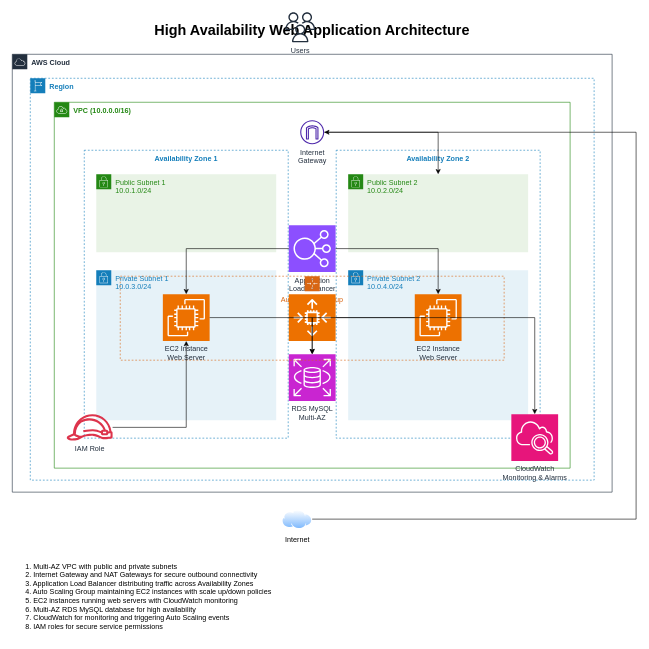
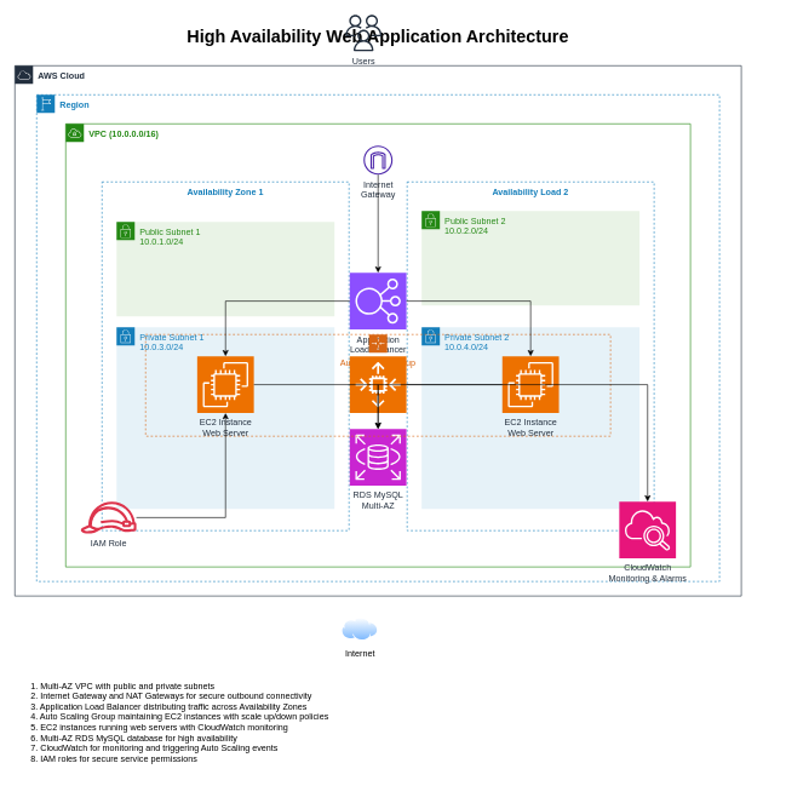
- <mxCell id="24" value="" style="edgeStyle=orthogonalEdgeStyle;rounded=0;orthogonalLoop=1;jettySize=auto;html=1;" edge="1" parent="1" source="12" target="9"><mxGeometry relative="1" as="geometry" /></mxCell>
+ <mxCell id="24" value="" style="edgeStyle=orthogonalEdgeStyle;rounded=0;orthogonalLoop=1;jettySize=auto;html=1;" edge="1" parent="1" source="12" target="13"><mxGeometry relative="1" as="geometry" /></mxCell>
- <mxCell id="7" value="Availability Zone 2" style="fillColor=none;strokeColor=#147EBA;dashed=1;verticalAlign=top;fontStyle=1;fontColor=#147EBA;whiteSpace=wrap;html=1;" vertex="1" parent="5"><mxGeometry x="470" y="80" width="340" height="480" as="geometry" /></mxCell>
+ <mxCell id="7" value="Availability Load 2" style="fillColor=none;strokeColor=#147EBA;dashed=1;verticalAlign=top;fontStyle=1;fontColor=#147EBA;whiteSpace=wrap;html=1;" vertex="1" parent="5"><mxGeometry x="470" y="80" width="340" height="480" as="geometry" /></mxCell>
- <mxCell id="8" value="Public Subnet 1&#10;10.0.1.0/24" style="points=[[0,0],[0.25,0],[0.5,0],[0.75,0],[1,0],[1,0.25],[1,0.5],[1,0.75],[1,1],[0.75,1],[0.5,1],[0.25,1],[0,1],[0,0.75],[0,0.5],[0,0.25]];outlineConnect=0;gradientColor=none;html=1;whiteSpace=wrap;fontSize=12;fontStyle=0;container=1;pointerEvents=0;collapsible=0;recursiveResize=0;shape=mxgraph.aws4.group;grIcon=mxgraph.aws4.group_security_group;grStroke=0;strokeColor=#248814;fillColor=#E9F3E6;verticalAlign=top;align=left;spacingLeft=30;fontColor=#248814;dashed=0;" vertex="1" parent="5"><mxGeometry x="70" y="120" width="300" height="130" as="geometry" /></mxCell>
+ <mxCell id="8" value="Public Subnet 1&#10;10.0.1.0/24" style="points=[[0,0],[0.25,0],[0.5,0],[0.75,0],[1,0],[1,0.25],[1,0.5],[1,0.75],[1,1],[0.75,1],[0.5,1],[0.25,1],[0,1],[0,0.75],[0,0.5],[0,0.25]];outlineConnect=0;gradientColor=none;html=1;whiteSpace=wrap;fontSize=12;fontStyle=0;container=1;pointerEvents=0;collapsible=0;recursiveResize=0;shape=mxgraph.aws4.group;grIcon=mxgraph.aws4.group_security_group;grStroke=0;strokeColor=#248814;fillColor=#E9F3E6;verticalAlign=top;align=left;spacingLeft=30;fontColor=#248814;dashed=0;" vertex="1" parent="5"><mxGeometry x="70" y="135" width="300" height="130" as="geometry" /></mxCell>
- <mxCell id="23" value="" style="edgeStyle=orthogonalEdgeStyle;rounded=0;orthogonalLoop=1;jettySize=auto;html=1;" edge="1" parent="1" source="22" target="12"><mxGeometry relative="1" as="geometry"><Array as="points"><mxPoint x="495" y="865" /><mxPoint x="1060" y="865" /><mxPoint x="1060" y="175" /></Array></mxGeometry></mxCell>
